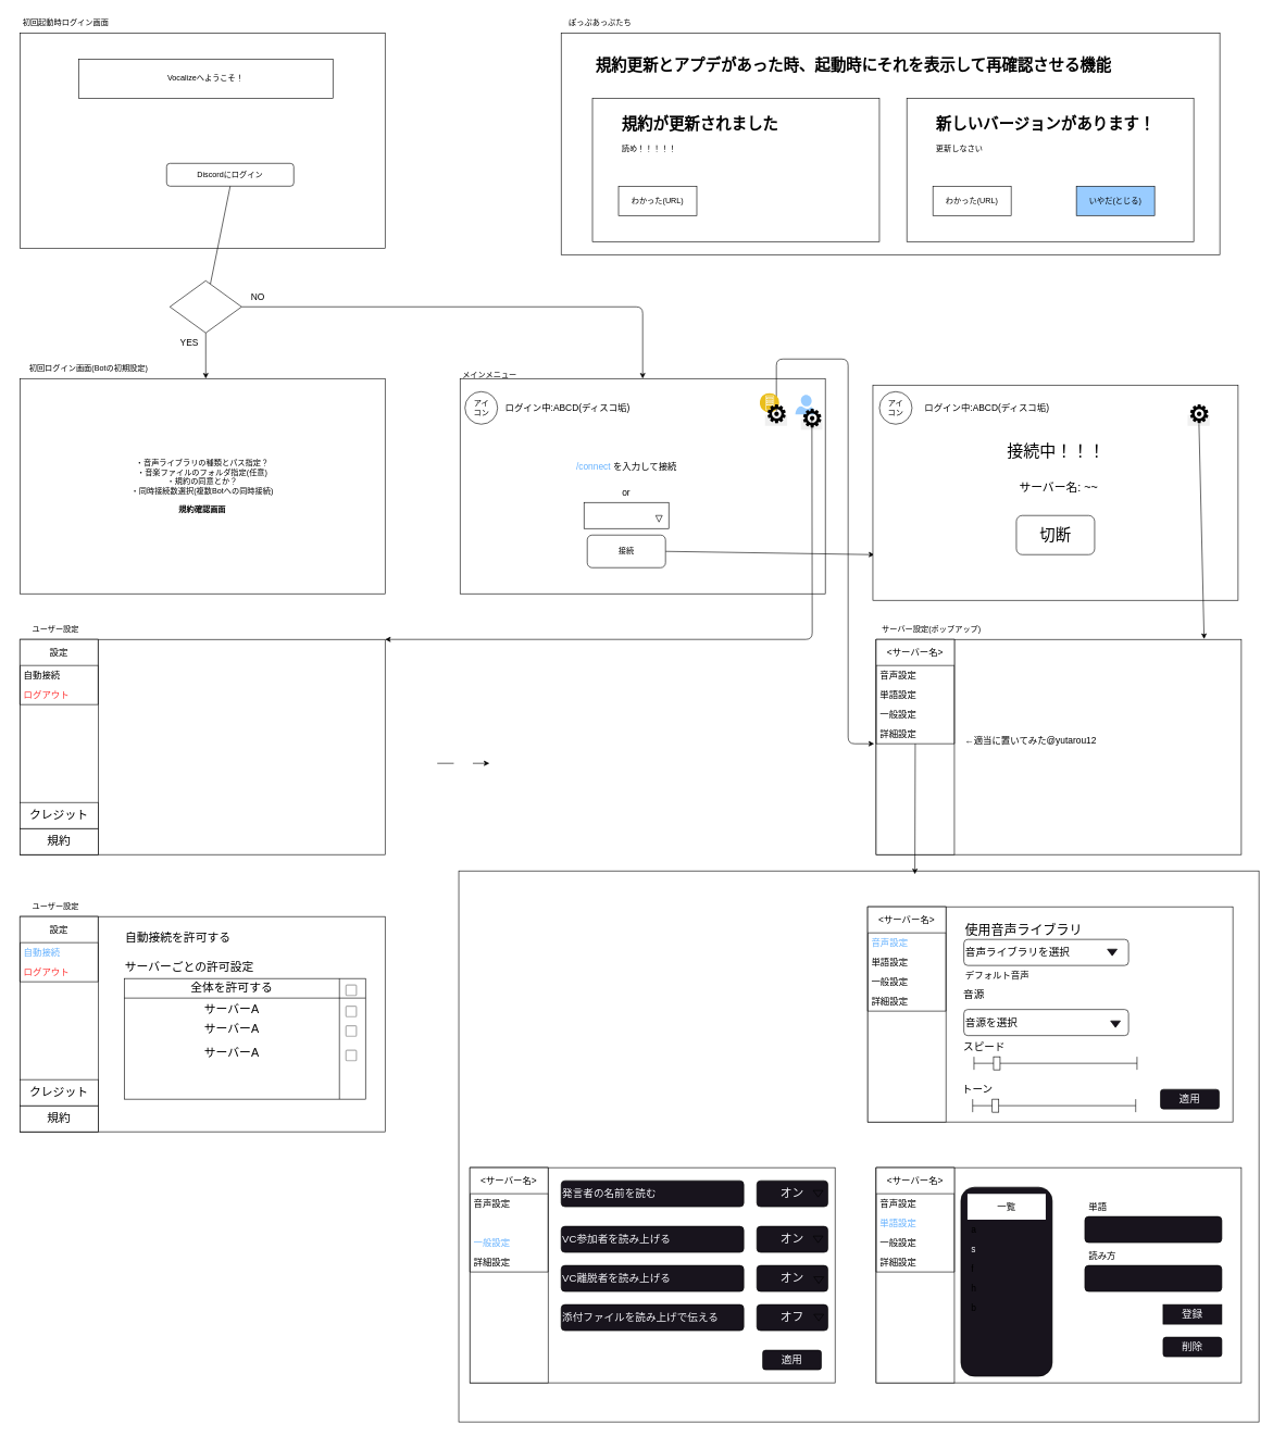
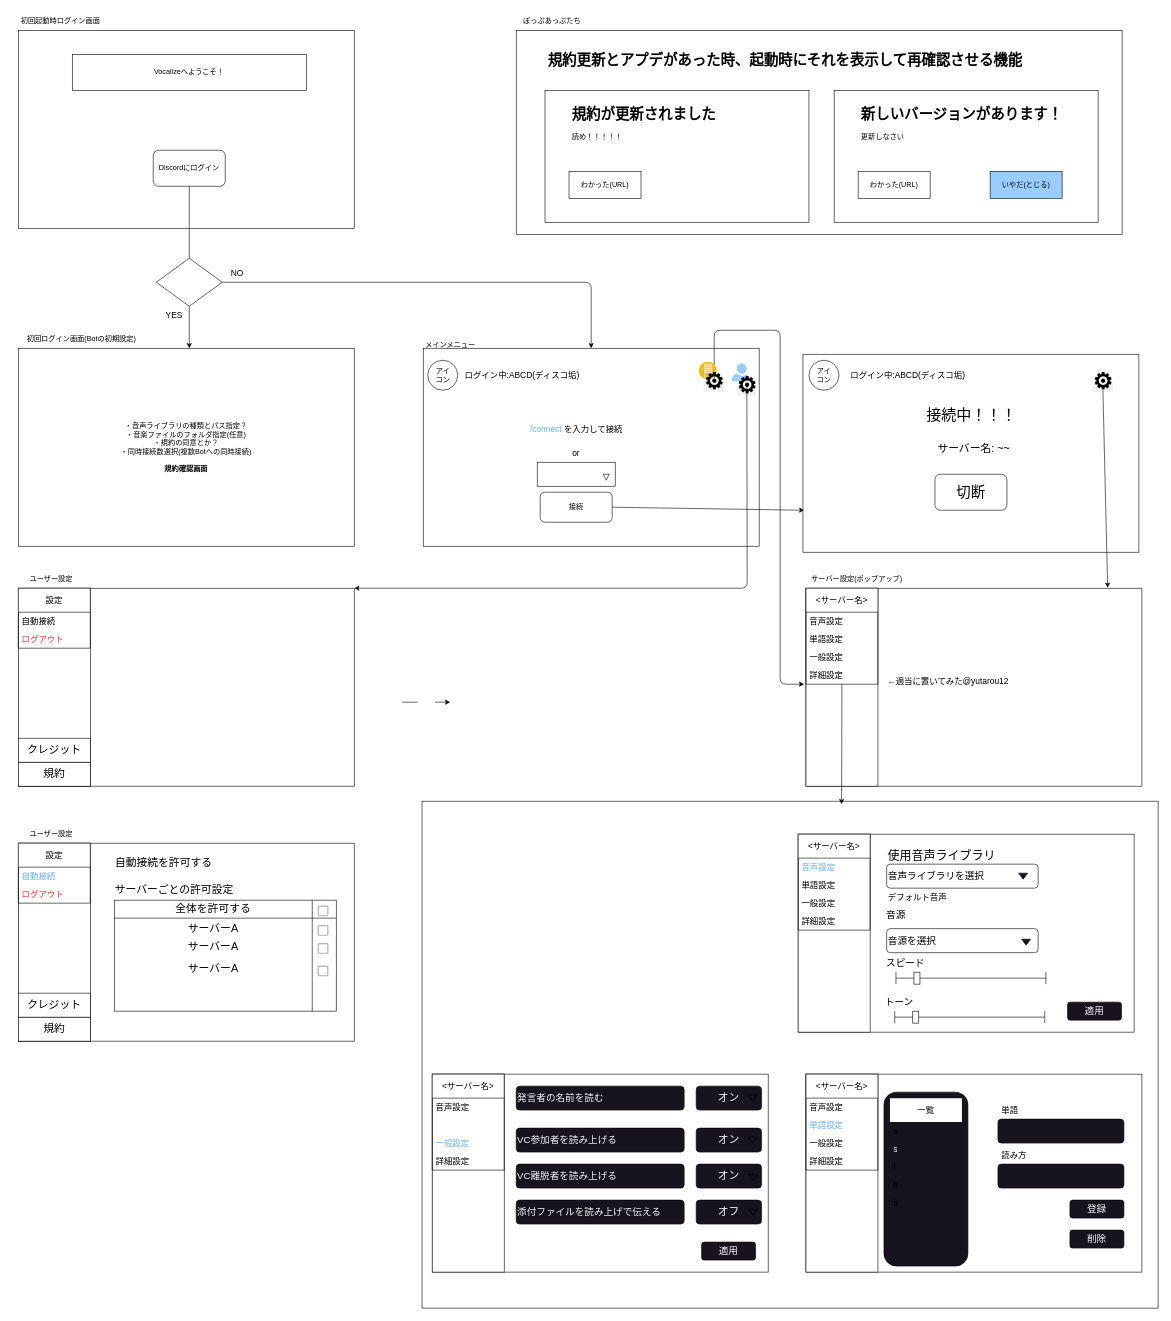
- <mxCell id="8" value="Discordにログイン" style="rounded=1;whiteSpace=wrap;html=1;" parent="1" vertex="1"><mxGeometry x="255" y="250" width="195" height="35" as="geometry" /></mxCell>
+ <mxCell id="8" value="Discordにログイン" style="rounded=1;whiteSpace=wrap;html=1;" parent="1" vertex="1"><mxGeometry x="255" y="250" width="120" height="60" as="geometry" /></mxCell>
- <mxCell id="86" value="登録" style="whiteSpace=wrap;html=1;strokeColor=default;fontSize=16;fontColor=#f5f5fa;fillColor=#18141D;rounded=0;" parent="1" vertex="1"><mxGeometry x="1783" y="2000" width="90" height="30" as="geometry" /></mxCell>
+ <mxCell id="86" value="登録" style="rounded=1;whiteSpace=wrap;html=1;strokeColor=default;fontSize=16;fontColor=#f5f5fa;fillColor=#18141D;" parent="1" vertex="1"><mxGeometry x="1783" y="2000" width="90" height="30" as="geometry" /></mxCell>
